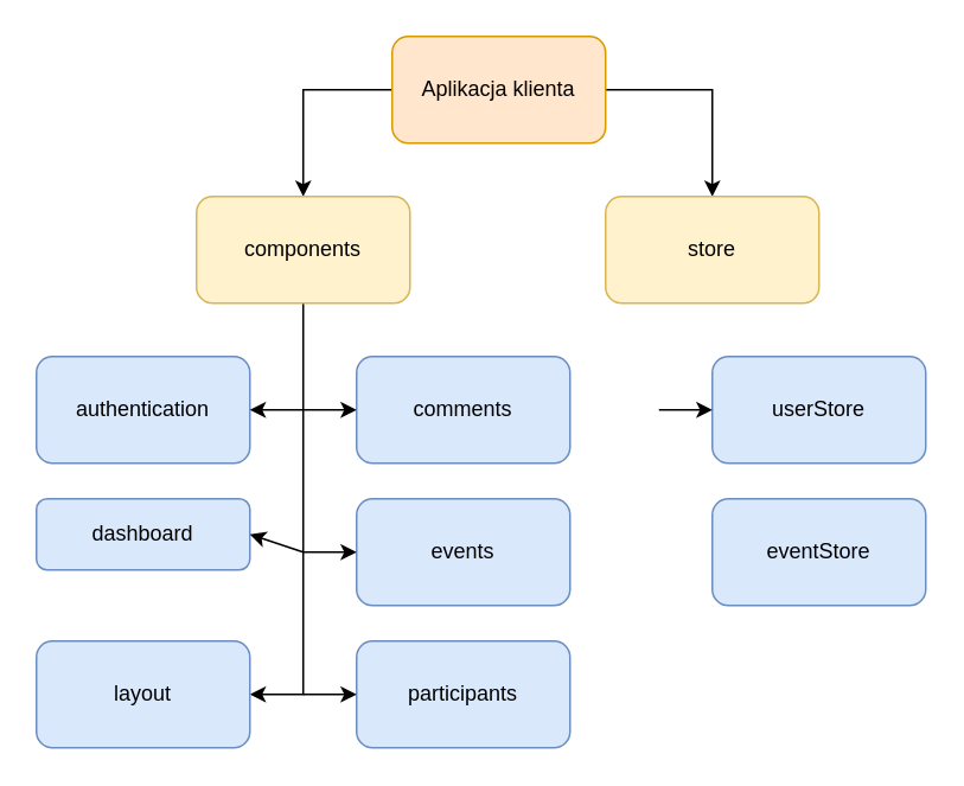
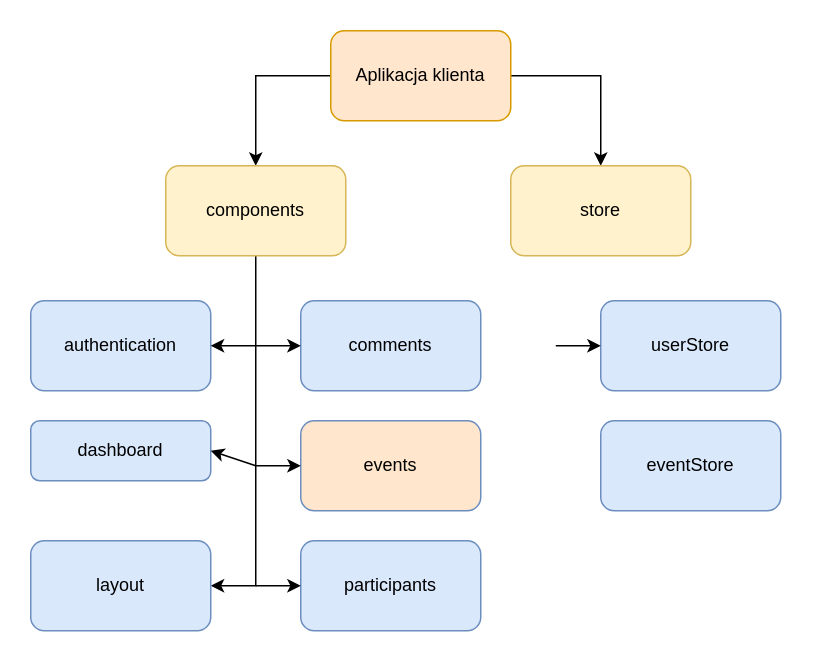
- <mxCell id="12" value="events" style="rounded=1;whiteSpace=wrap;html=1;fillColor=#dae8fc;strokeColor=#6c8ebf;" parent="1" vertex="1"><mxGeometry x="200" y="280" width="120" height="60" as="geometry" /></mxCell>
+ <mxCell id="12" value="events" style="rounded=1;whiteSpace=wrap;html=1;fillColor=#ffe6cc;strokeColor=#6c8ebf;" parent="1" vertex="1"><mxGeometry x="200" y="280" width="120" height="60" as="geometry" /></mxCell>
